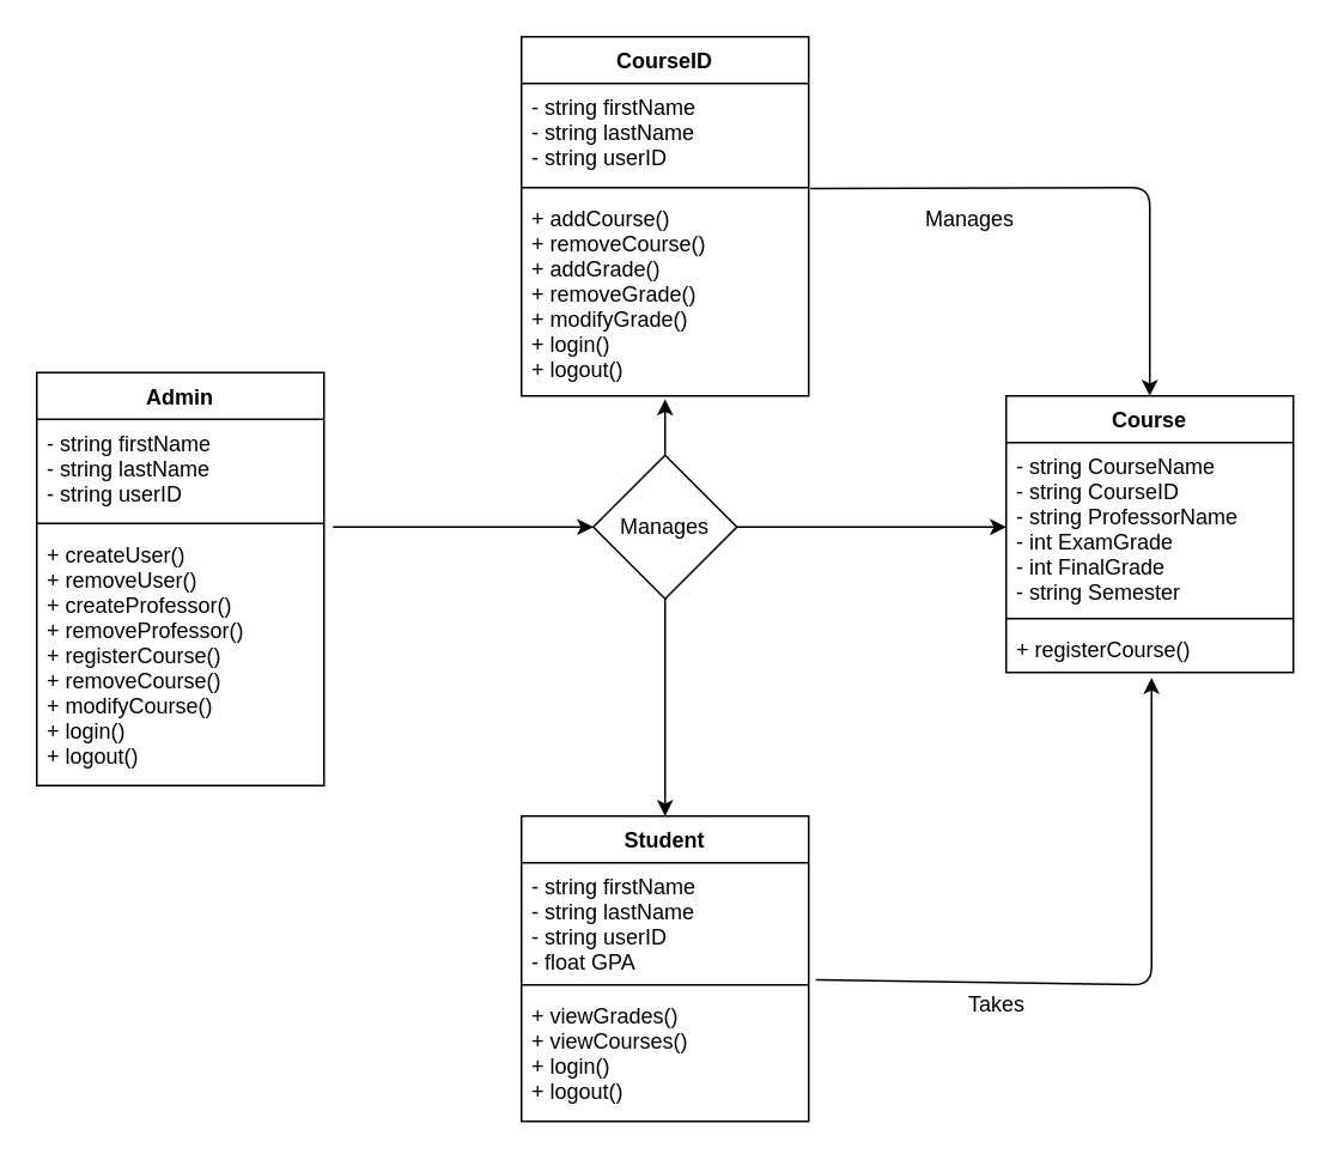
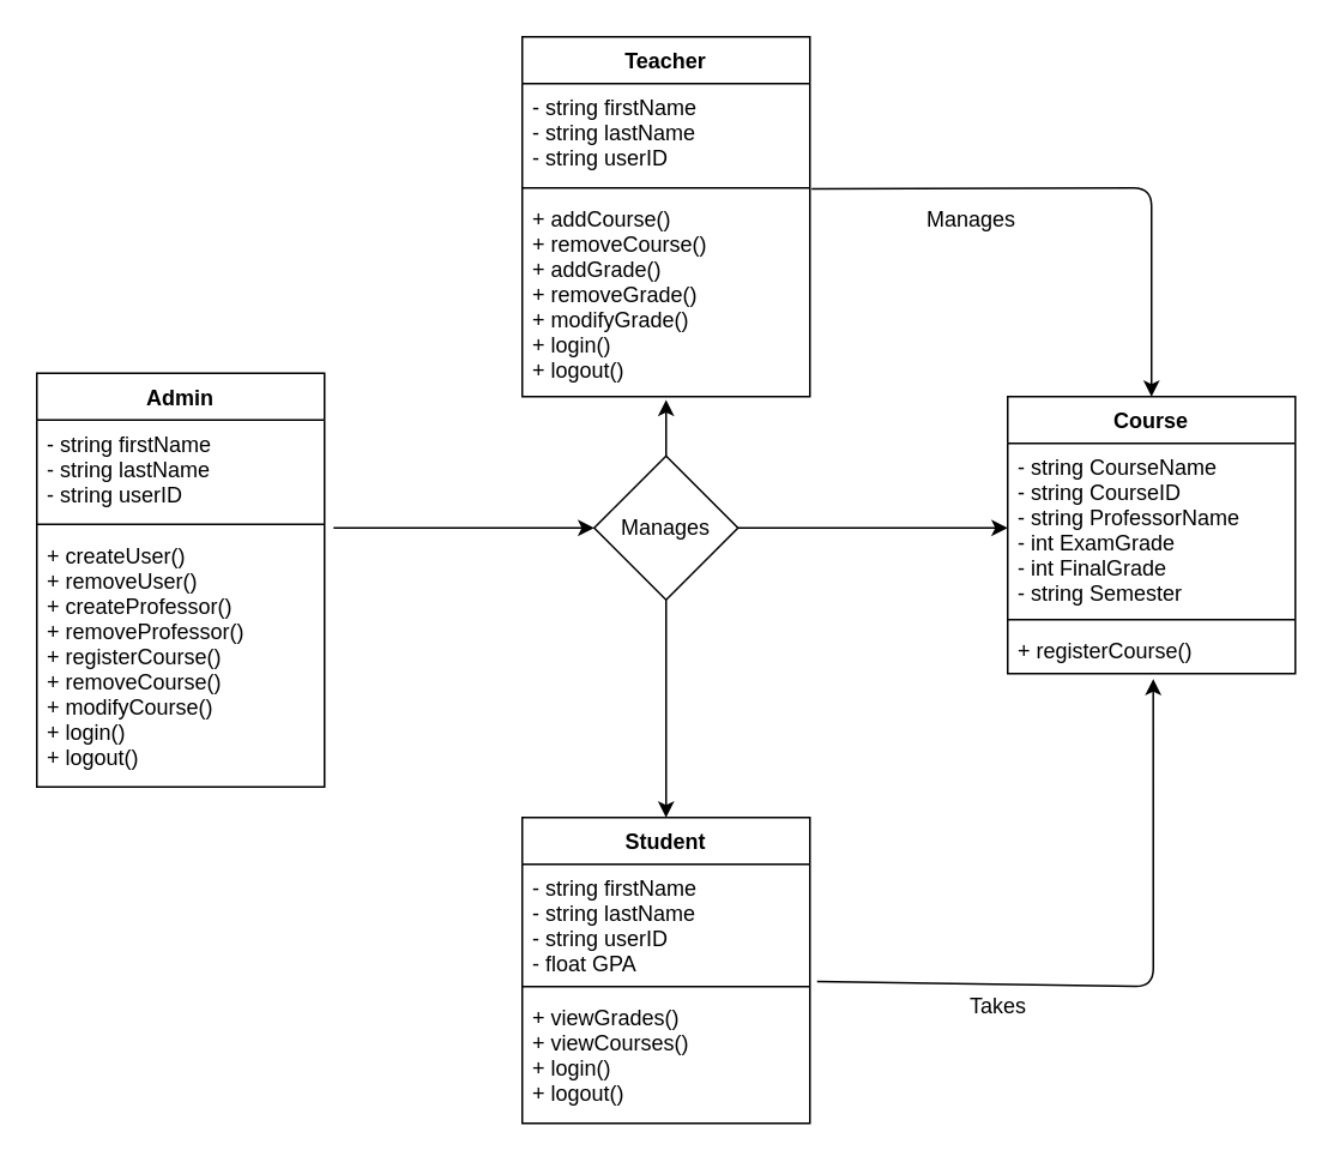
- <mxCell id="6" value="CourseID" style="swimlane;fontStyle=1;align=center;verticalAlign=top;childLayout=stackLayout;horizontal=1;startSize=26;horizontalStack=0;resizeParent=1;resizeParentMax=0;resizeLast=0;collapsible=1;marginBottom=0;" parent="1" vertex="1"><mxGeometry x="290" y="20" width="160" height="200" as="geometry"><mxRectangle x="20" y="130" width="80" height="26" as="alternateBounds" /></mxGeometry></mxCell>
+ <mxCell id="6" value="Teacher" style="swimlane;fontStyle=1;align=center;verticalAlign=top;childLayout=stackLayout;horizontal=1;startSize=26;horizontalStack=0;resizeParent=1;resizeParentMax=0;resizeLast=0;collapsible=1;marginBottom=0;" parent="1" vertex="1"><mxGeometry x="290" y="20" width="160" height="200" as="geometry"><mxRectangle x="20" y="130" width="80" height="26" as="alternateBounds" /></mxGeometry></mxCell>
